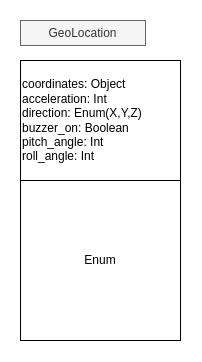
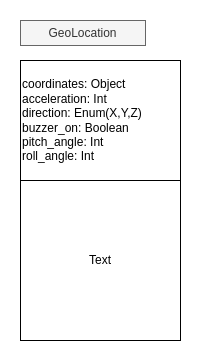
- <mxCell id="4" value="Enum" style="text;html=1;align=center;verticalAlign=middle;whiteSpace=wrap;rounded=0;strokeColor=default;" vertex="1" parent="1"><mxGeometry x="20" y="180" width="160" height="160" as="geometry" /></mxCell>
+ <mxCell id="4" value="Text" style="text;html=1;align=center;verticalAlign=middle;whiteSpace=wrap;rounded=0;strokeColor=default;" vertex="1" parent="1"><mxGeometry x="20" y="180" width="160" height="160" as="geometry" /></mxCell>
